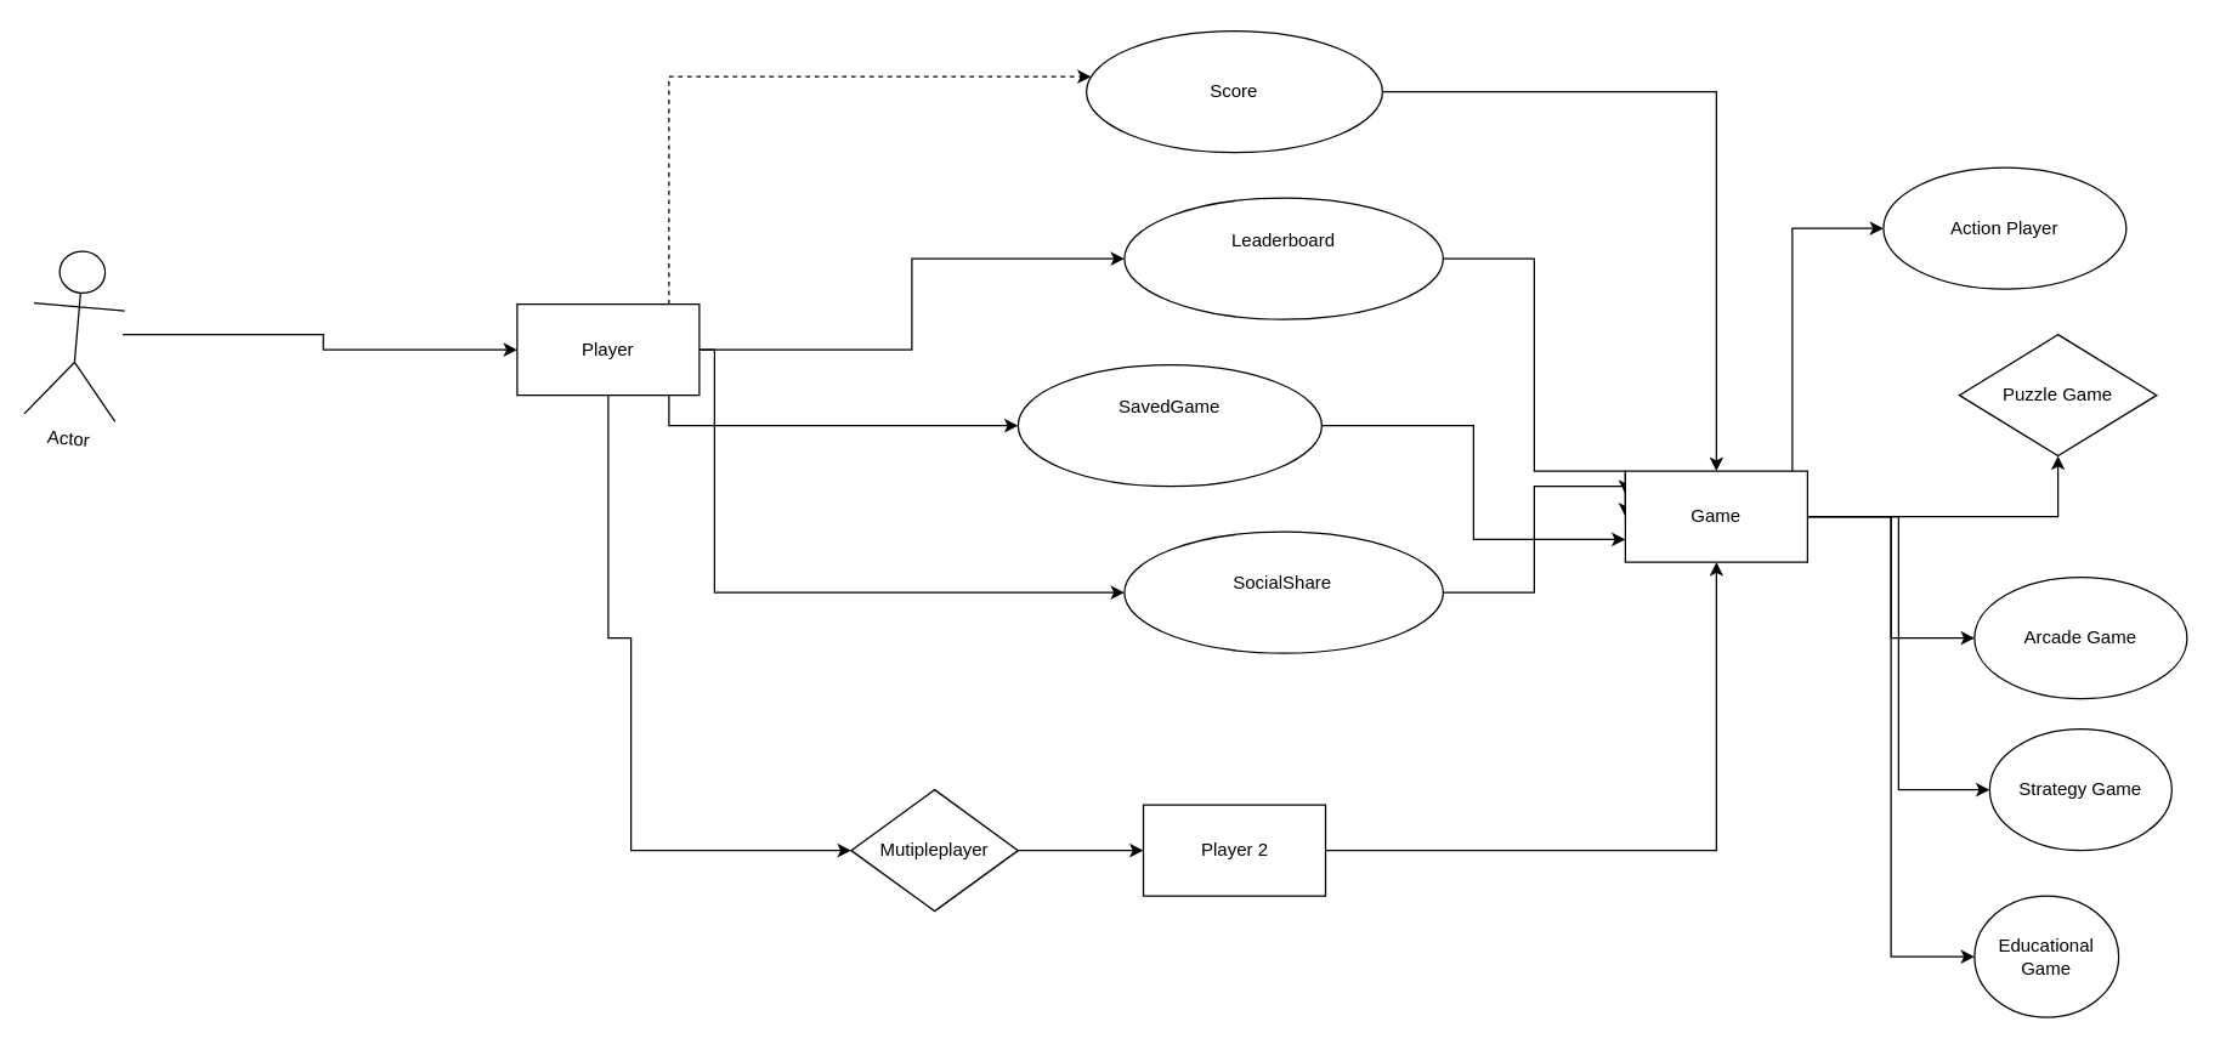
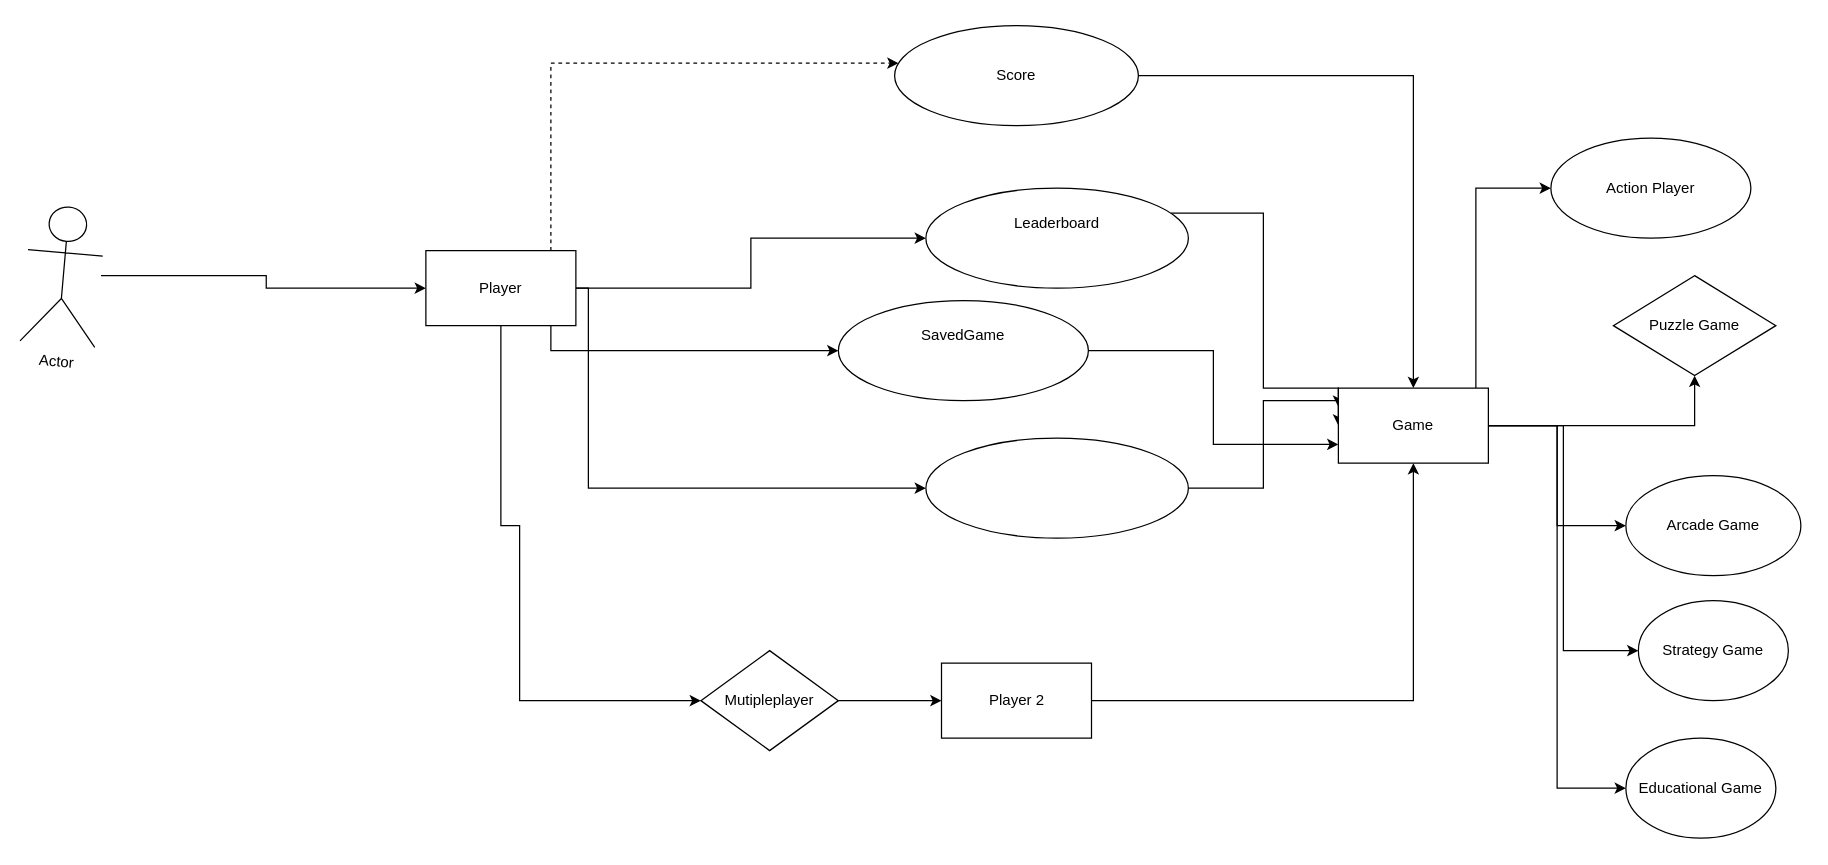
- <mxCell id="13" value="&#10;Leaderboard &#10;&#10;" style="ellipse;whiteSpace=wrap;html=1;verticalAlign=top;" vertex="1" parent="1"><mxGeometry x="740" y="130" width="210" height="80" as="geometry" /></mxCell>
+ <mxCell id="13" value="&#10;Leaderboard &#10;&#10;" style="ellipse;whiteSpace=wrap;html=1;verticalAlign=top;" vertex="1" parent="1"><mxGeometry x="740" y="150" width="210" height="80" as="geometry" /></mxCell>
- <mxCell id="18" value="SocialShare" style="text;whiteSpace=wrap;html=1;" vertex="1" parent="1"><mxGeometry x="810" y="370" width="100" height="40" as="geometry" /></mxCell>
- <mxCell id="33" value="Educational Game" style="ellipse;whiteSpace=wrap;html=1;" vertex="1" parent="1"><mxGeometry x="1300" y="590" width="95" height="80" as="geometry" /></mxCell>
+ <mxCell id="33" value="Educational Game" style="ellipse;whiteSpace=wrap;html=1;" vertex="1" parent="1"><mxGeometry x="1300" y="590" width="120" height="80" as="geometry" /></mxCell>
